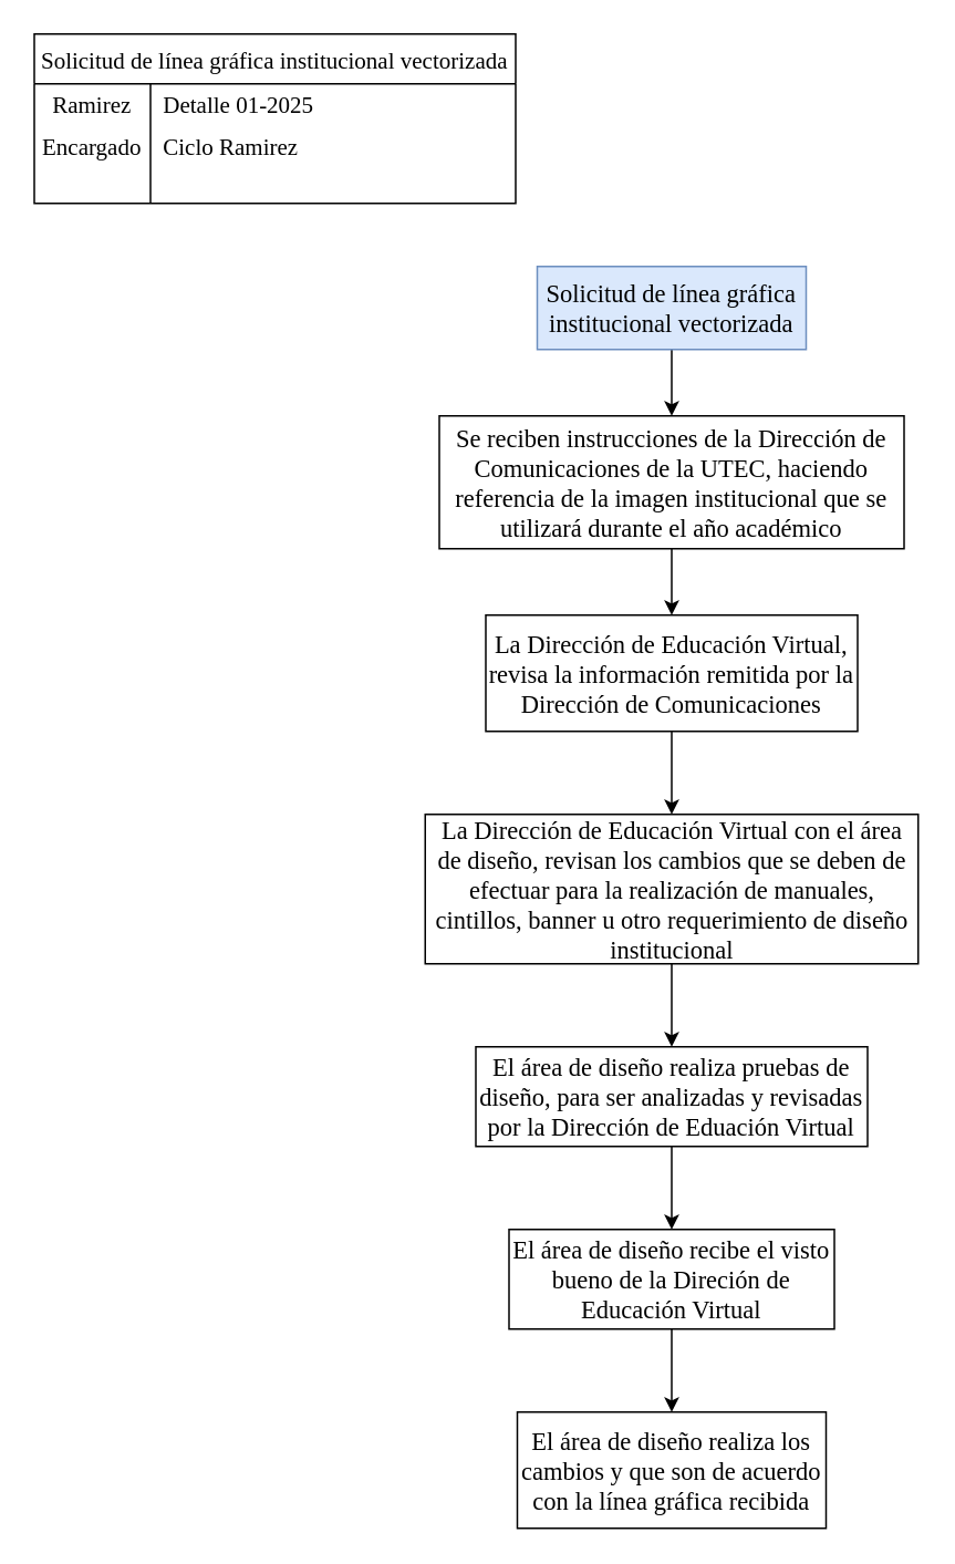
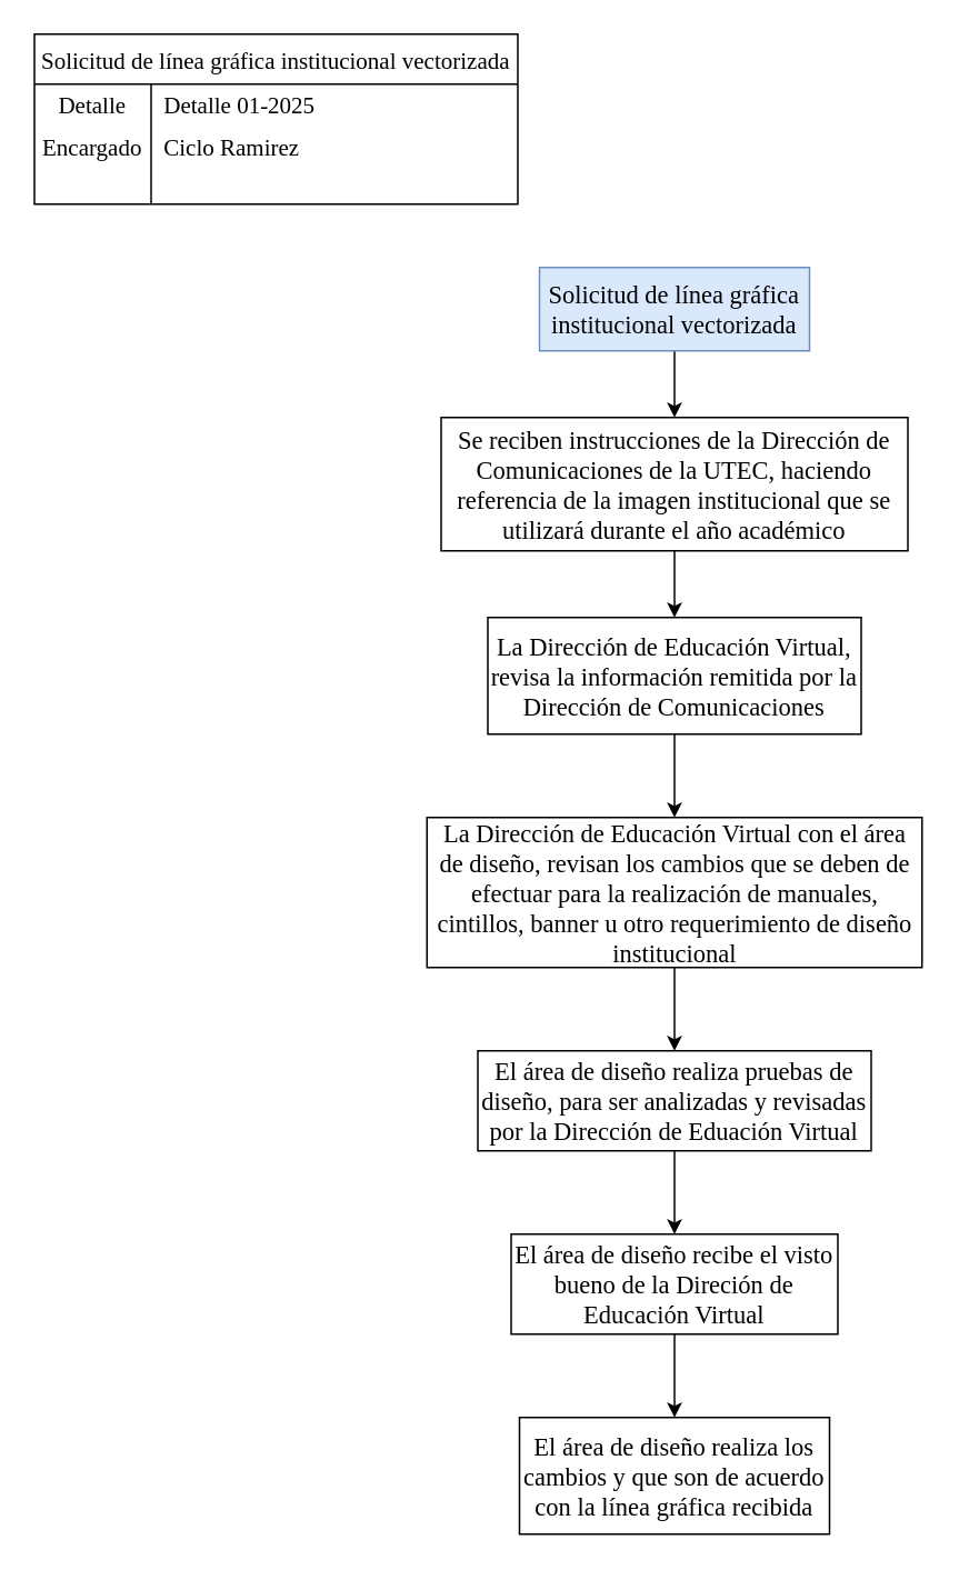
- <mxCell id="4" value="&lt;font style=&quot;font-size: 14px;&quot;&gt;Ramirez&lt;/font&gt;&lt;div&gt;&lt;br&gt;&lt;/div&gt;" style="shape=partialRectangle;html=1;whiteSpace=wrap;connectable=0;fillColor=none;top=0;left=0;bottom=0;right=0;overflow=hidden;pointerEvents=1;strokeColor=inherit;fontSize=16;fontFamily=Times New Roman;" vertex="1" parent="3"><mxGeometry width="70" height="22" as="geometry"><mxRectangle width="70" height="22" as="alternateBounds" /></mxGeometry></mxCell>
+ <mxCell id="4" value="&lt;font style=&quot;font-size: 14px;&quot;&gt;Detalle&lt;/font&gt;&lt;div&gt;&lt;br&gt;&lt;/div&gt;" style="shape=partialRectangle;html=1;whiteSpace=wrap;connectable=0;fillColor=none;top=0;left=0;bottom=0;right=0;overflow=hidden;pointerEvents=1;strokeColor=inherit;fontSize=16;fontFamily=Times New Roman;" vertex="1" parent="3"><mxGeometry width="70" height="22" as="geometry"><mxRectangle width="70" height="22" as="alternateBounds" /></mxGeometry></mxCell>
